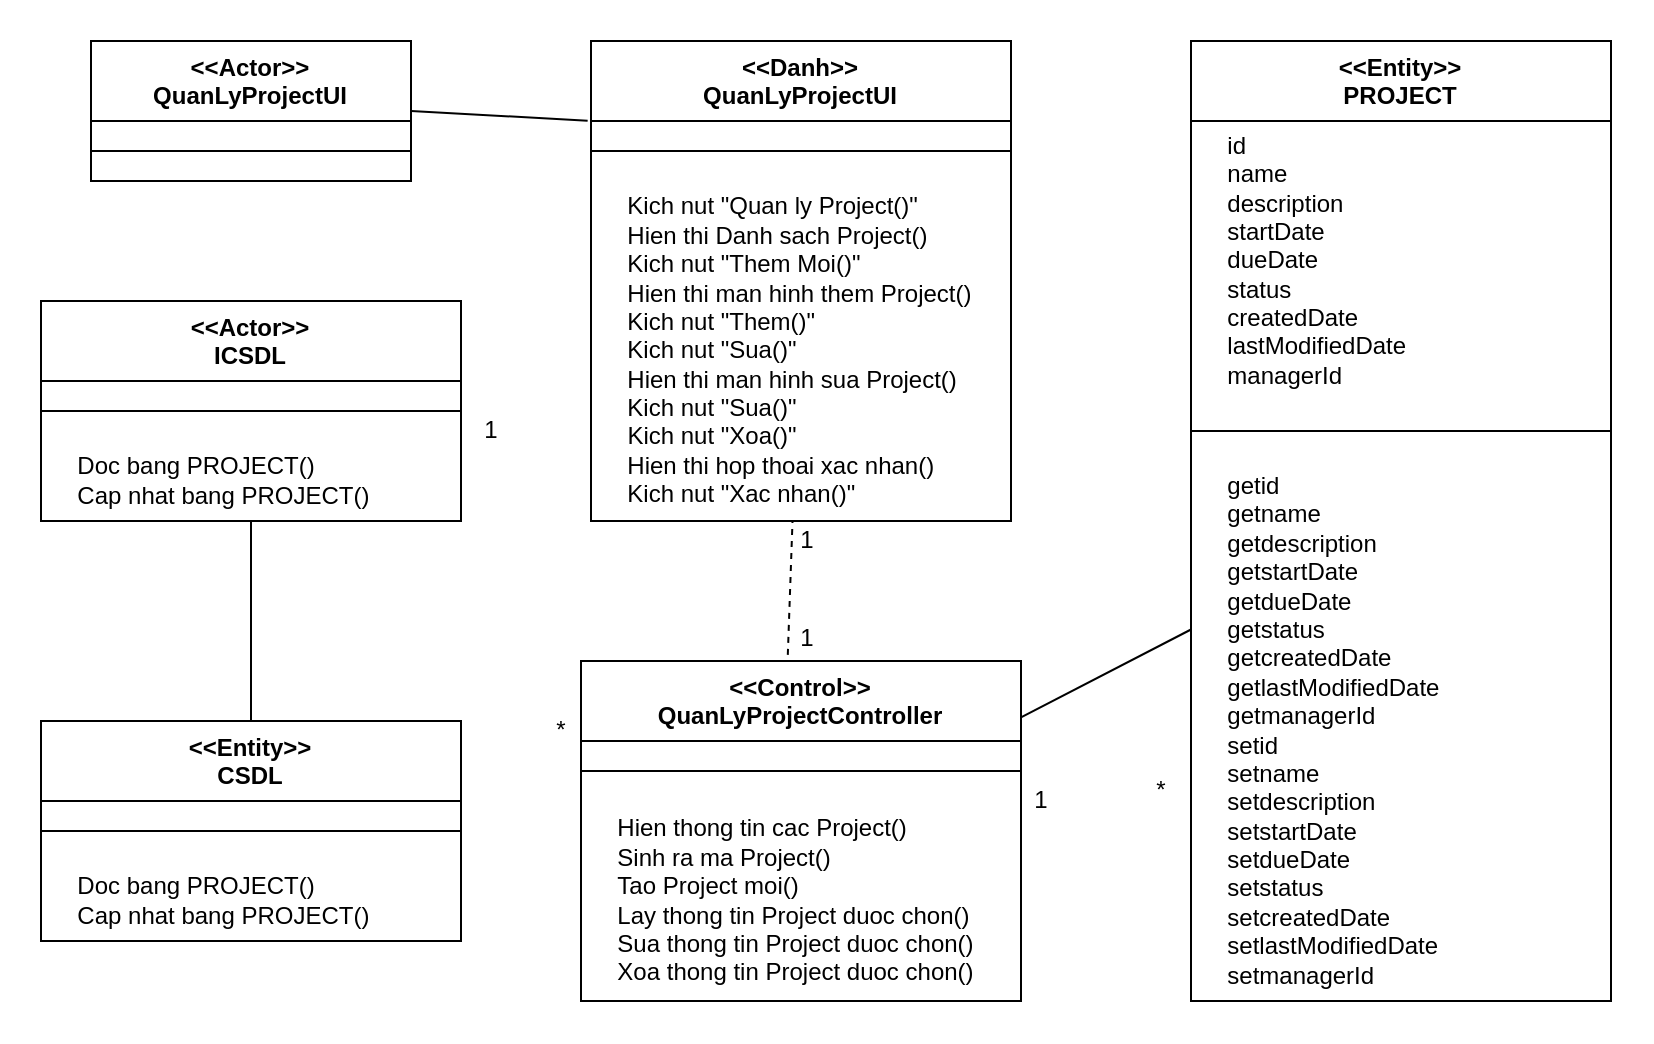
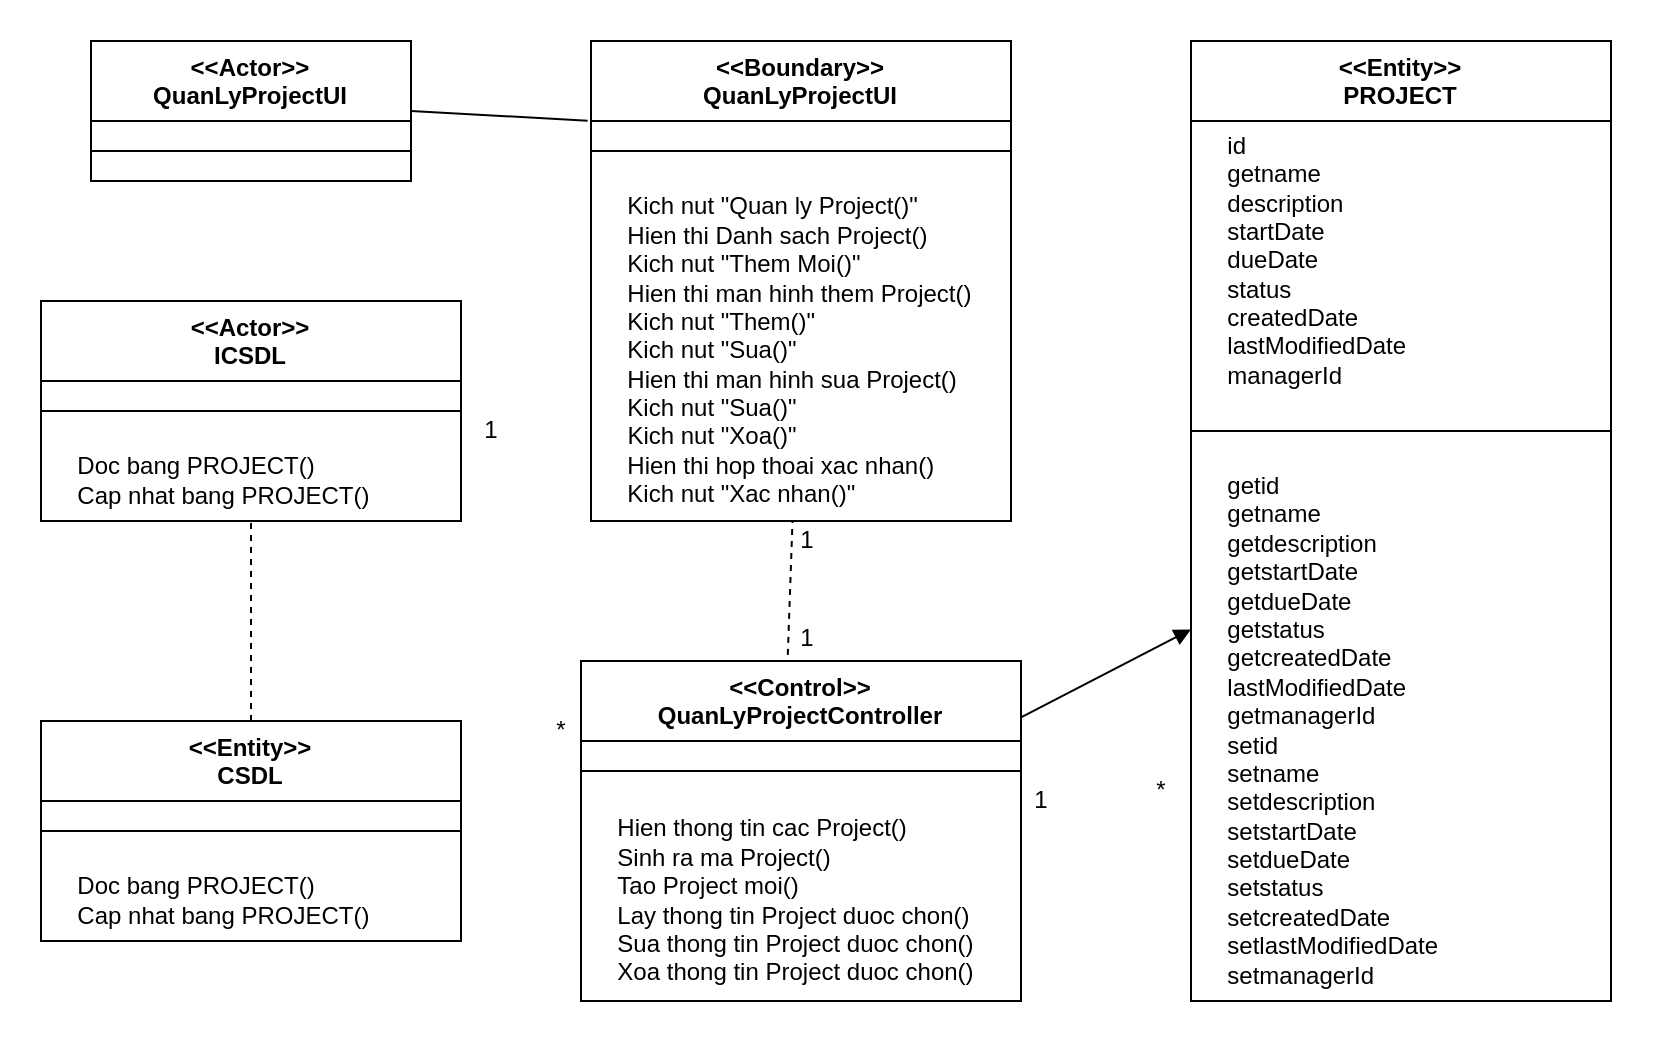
- <mxCell id="4" value="&amp;lt;&amp;lt;Danh&amp;gt;&amp;gt;&lt;div&gt;QuanLyProjectUI&lt;/div&gt;" style="swimlane;fontStyle=1;align=center;verticalAlign=top;childLayout=stackLayout;horizontal=1;startSize=40;horizontalStack=0;resizeParent=1;resizeParentMax=0;resizeLast=0;collapsible=1;marginBottom=0;whiteSpace=wrap;html=1;" vertex="1" parent="1"><mxGeometry x="295" y="20" width="210" height="240" as="geometry" /></mxCell>
+ <mxCell id="4" value="&amp;lt;&amp;lt;Boundary&amp;gt;&amp;gt;&lt;div&gt;QuanLyProjectUI&lt;/div&gt;" style="swimlane;fontStyle=1;align=center;verticalAlign=top;childLayout=stackLayout;horizontal=1;startSize=40;horizontalStack=0;resizeParent=1;resizeParentMax=0;resizeLast=0;collapsible=1;marginBottom=0;whiteSpace=wrap;html=1;" vertex="1" parent="1"><mxGeometry x="295" y="20" width="210" height="240" as="geometry" /></mxCell>
- <mxCell id="17" value="&amp;nbsp; &amp;nbsp; &amp;nbsp;id&lt;div&gt;&amp;nbsp; &amp;nbsp; &amp;nbsp;name&lt;/div&gt;&lt;div&gt;&amp;nbsp; &amp;nbsp; &amp;nbsp;description&lt;/div&gt;&lt;div&gt;&amp;nbsp; &amp;nbsp; &amp;nbsp;startDate&lt;/div&gt;&lt;div&gt;&amp;nbsp; &amp;nbsp; &amp;nbsp;dueDate&lt;/div&gt;&lt;div&gt;&amp;nbsp; &amp;nbsp; &amp;nbsp;status&lt;/div&gt;&lt;div&gt;&amp;nbsp; &amp;nbsp; &amp;nbsp;createdDate&lt;/div&gt;&lt;div&gt;&amp;nbsp; &amp;nbsp; &amp;nbsp;lastModifiedDate&lt;/div&gt;&lt;div&gt;&amp;nbsp; &amp;nbsp; &amp;nbsp;managerId&lt;/div&gt;" style="text;html=1;align=left;verticalAlign=middle;resizable=0;points=[];autosize=1;strokeColor=none;fillColor=none;" vertex="1" parent="16"><mxGeometry y="40" width="210" height="140" as="geometry" /></mxCell>
+ <mxCell id="17" value="&amp;nbsp; &amp;nbsp; &amp;nbsp;id&lt;div&gt;&amp;nbsp; &amp;nbsp; &amp;nbsp;getname&lt;/div&gt;&lt;div&gt;&amp;nbsp; &amp;nbsp; &amp;nbsp;description&lt;/div&gt;&lt;div&gt;&amp;nbsp; &amp;nbsp; &amp;nbsp;startDate&lt;/div&gt;&lt;div&gt;&amp;nbsp; &amp;nbsp; &amp;nbsp;dueDate&lt;/div&gt;&lt;div&gt;&amp;nbsp; &amp;nbsp; &amp;nbsp;status&lt;/div&gt;&lt;div&gt;&amp;nbsp; &amp;nbsp; &amp;nbsp;createdDate&lt;/div&gt;&lt;div&gt;&amp;nbsp; &amp;nbsp; &amp;nbsp;lastModifiedDate&lt;/div&gt;&lt;div&gt;&amp;nbsp; &amp;nbsp; &amp;nbsp;managerId&lt;/div&gt;" style="text;html=1;align=left;verticalAlign=middle;resizable=0;points=[];autosize=1;strokeColor=none;fillColor=none;" vertex="1" parent="16"><mxGeometry y="40" width="210" height="140" as="geometry" /></mxCell>
- <mxCell id="21" value="" style="endArrow=none;html=1;rounded=0;exitX=0.5;exitY=0;exitDx=0;exitDy=0;" edge="1" parent="1" source="10" target="13"><mxGeometry width="50" height="50" relative="1" as="geometry"><mxPoint x="265" y="387.5" as="sourcePoint" /><mxPoint x="267.52" y="191.03" as="targetPoint" /></mxGeometry></mxCell>
+ <mxCell id="21" value="" style="endArrow=none;html=1;rounded=0;exitX=0.5;exitY=0;exitDx=0;exitDy=0;dashed=1;" edge="1" parent="1" source="10" target="13"><mxGeometry width="50" height="50" relative="1" as="geometry"><mxPoint x="265" y="387.5" as="sourcePoint" /><mxPoint x="267.52" y="191.03" as="targetPoint" /></mxGeometry></mxCell>
- <mxCell id="22" value="" style="endArrow=none;html=1;rounded=0;" edge="1" parent="1" source="7" target="16"><mxGeometry width="50" height="50" relative="1" as="geometry"><mxPoint x="300" y="383" as="sourcePoint" /><mxPoint x="240" y="215" as="targetPoint" /></mxGeometry></mxCell>
+ <mxCell id="22" value="" style="endArrow=block;html=1;rounded=0;" edge="1" parent="1" source="7" target="16"><mxGeometry width="50" height="50" relative="1" as="geometry"><mxPoint x="300" y="383" as="sourcePoint" /><mxPoint x="240" y="215" as="targetPoint" /></mxGeometry></mxCell>
- <mxCell id="19" value="&amp;nbsp; &amp;nbsp; &amp;nbsp;getid&lt;div&gt;&amp;nbsp; &amp;nbsp; &amp;nbsp;getname&lt;/div&gt;&lt;div&gt;&amp;nbsp; &amp;nbsp; &amp;nbsp;getdescription&lt;/div&gt;&lt;div&gt;&amp;nbsp; &amp;nbsp; &amp;nbsp;getstartDate&lt;/div&gt;&lt;div&gt;&amp;nbsp; &amp;nbsp; &amp;nbsp;getdueDate&lt;/div&gt;&lt;div&gt;&amp;nbsp; &amp;nbsp; &amp;nbsp;getstatus&lt;/div&gt;&lt;div&gt;&amp;nbsp; &amp;nbsp; &amp;nbsp;getcreatedDate&lt;/div&gt;&lt;div&gt;&amp;nbsp; &amp;nbsp; &amp;nbsp;getlastModifiedDate&lt;/div&gt;&lt;div&gt;&amp;nbsp; &amp;nbsp; &amp;nbsp;getmanagerId&lt;/div&gt;&lt;div&gt;&amp;nbsp; &amp;nbsp; &amp;nbsp;setid&lt;div&gt;&amp;nbsp; &amp;nbsp; &amp;nbsp;setname&lt;/div&gt;&lt;div&gt;&amp;nbsp; &amp;nbsp; &amp;nbsp;setdescription&lt;/div&gt;&lt;div&gt;&amp;nbsp; &amp;nbsp; &amp;nbsp;setstartDate&lt;/div&gt;&lt;div&gt;&amp;nbsp; &amp;nbsp; &amp;nbsp;setdueDate&lt;/div&gt;&lt;div&gt;&amp;nbsp; &amp;nbsp; &amp;nbsp;setstatus&lt;/div&gt;&lt;div&gt;&amp;nbsp; &amp;nbsp; &amp;nbsp;setcreatedDate&lt;/div&gt;&lt;div&gt;&amp;nbsp; &amp;nbsp; &amp;nbsp;setlastModifiedDate&lt;/div&gt;&lt;div&gt;&amp;nbsp; &amp;nbsp; &amp;nbsp;setmanagerId&lt;/div&gt;&lt;/div&gt;" style="text;html=1;align=left;verticalAlign=middle;resizable=0;points=[];autosize=1;strokeColor=none;fillColor=none;" vertex="1" parent="16"><mxGeometry y="210" width="210" height="270" as="geometry" /></mxCell>
+ <mxCell id="19" value="&amp;nbsp; &amp;nbsp; &amp;nbsp;getid&lt;div&gt;&amp;nbsp; &amp;nbsp; &amp;nbsp;getname&lt;/div&gt;&lt;div&gt;&amp;nbsp; &amp;nbsp; &amp;nbsp;getdescription&lt;/div&gt;&lt;div&gt;&amp;nbsp; &amp;nbsp; &amp;nbsp;getstartDate&lt;/div&gt;&lt;div&gt;&amp;nbsp; &amp;nbsp; &amp;nbsp;getdueDate&lt;/div&gt;&lt;div&gt;&amp;nbsp; &amp;nbsp; &amp;nbsp;getstatus&lt;/div&gt;&lt;div&gt;&amp;nbsp; &amp;nbsp; &amp;nbsp;getcreatedDate&lt;/div&gt;&lt;div&gt;&amp;nbsp; &amp;nbsp; &amp;nbsp;lastModifiedDate&lt;/div&gt;&lt;div&gt;&amp;nbsp; &amp;nbsp; &amp;nbsp;getmanagerId&lt;/div&gt;&lt;div&gt;&amp;nbsp; &amp;nbsp; &amp;nbsp;setid&lt;div&gt;&amp;nbsp; &amp;nbsp; &amp;nbsp;setname&lt;/div&gt;&lt;div&gt;&amp;nbsp; &amp;nbsp; &amp;nbsp;setdescription&lt;/div&gt;&lt;div&gt;&amp;nbsp; &amp;nbsp; &amp;nbsp;setstartDate&lt;/div&gt;&lt;div&gt;&amp;nbsp; &amp;nbsp; &amp;nbsp;setdueDate&lt;/div&gt;&lt;div&gt;&amp;nbsp; &amp;nbsp; &amp;nbsp;setstatus&lt;/div&gt;&lt;div&gt;&amp;nbsp; &amp;nbsp; &amp;nbsp;setcreatedDate&lt;/div&gt;&lt;div&gt;&amp;nbsp; &amp;nbsp; &amp;nbsp;setlastModifiedDate&lt;/div&gt;&lt;div&gt;&amp;nbsp; &amp;nbsp; &amp;nbsp;setmanagerId&lt;/div&gt;&lt;/div&gt;" style="text;html=1;align=left;verticalAlign=middle;resizable=0;points=[];autosize=1;strokeColor=none;fillColor=none;" vertex="1" parent="16"><mxGeometry y="210" width="210" height="270" as="geometry" /></mxCell>
